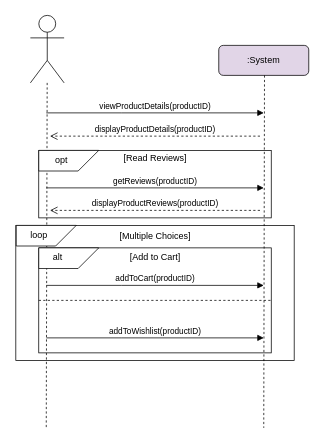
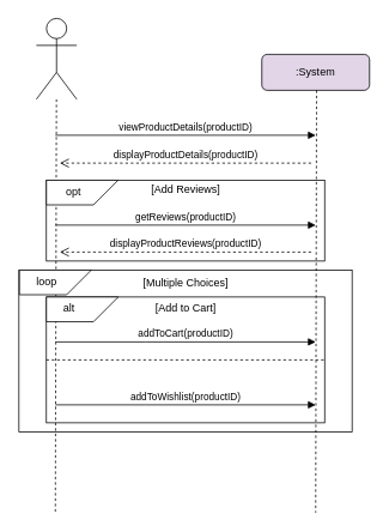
- <mxCell id="10" value="[Read Reviews]" style="text;html=1;align=center;verticalAlign=middle;resizable=0;points=[];autosize=1;strokeColor=none;fillColor=none;" vertex="1" parent="1"><mxGeometry x="151" y="195" width="110" height="30" as="geometry" /></mxCell>
+ <mxCell id="10" value="[Add Reviews]" style="text;html=1;align=center;verticalAlign=middle;resizable=0;points=[];autosize=1;strokeColor=none;fillColor=none;" vertex="1" parent="1"><mxGeometry x="151" y="195" width="110" height="30" as="geometry" /></mxCell>
